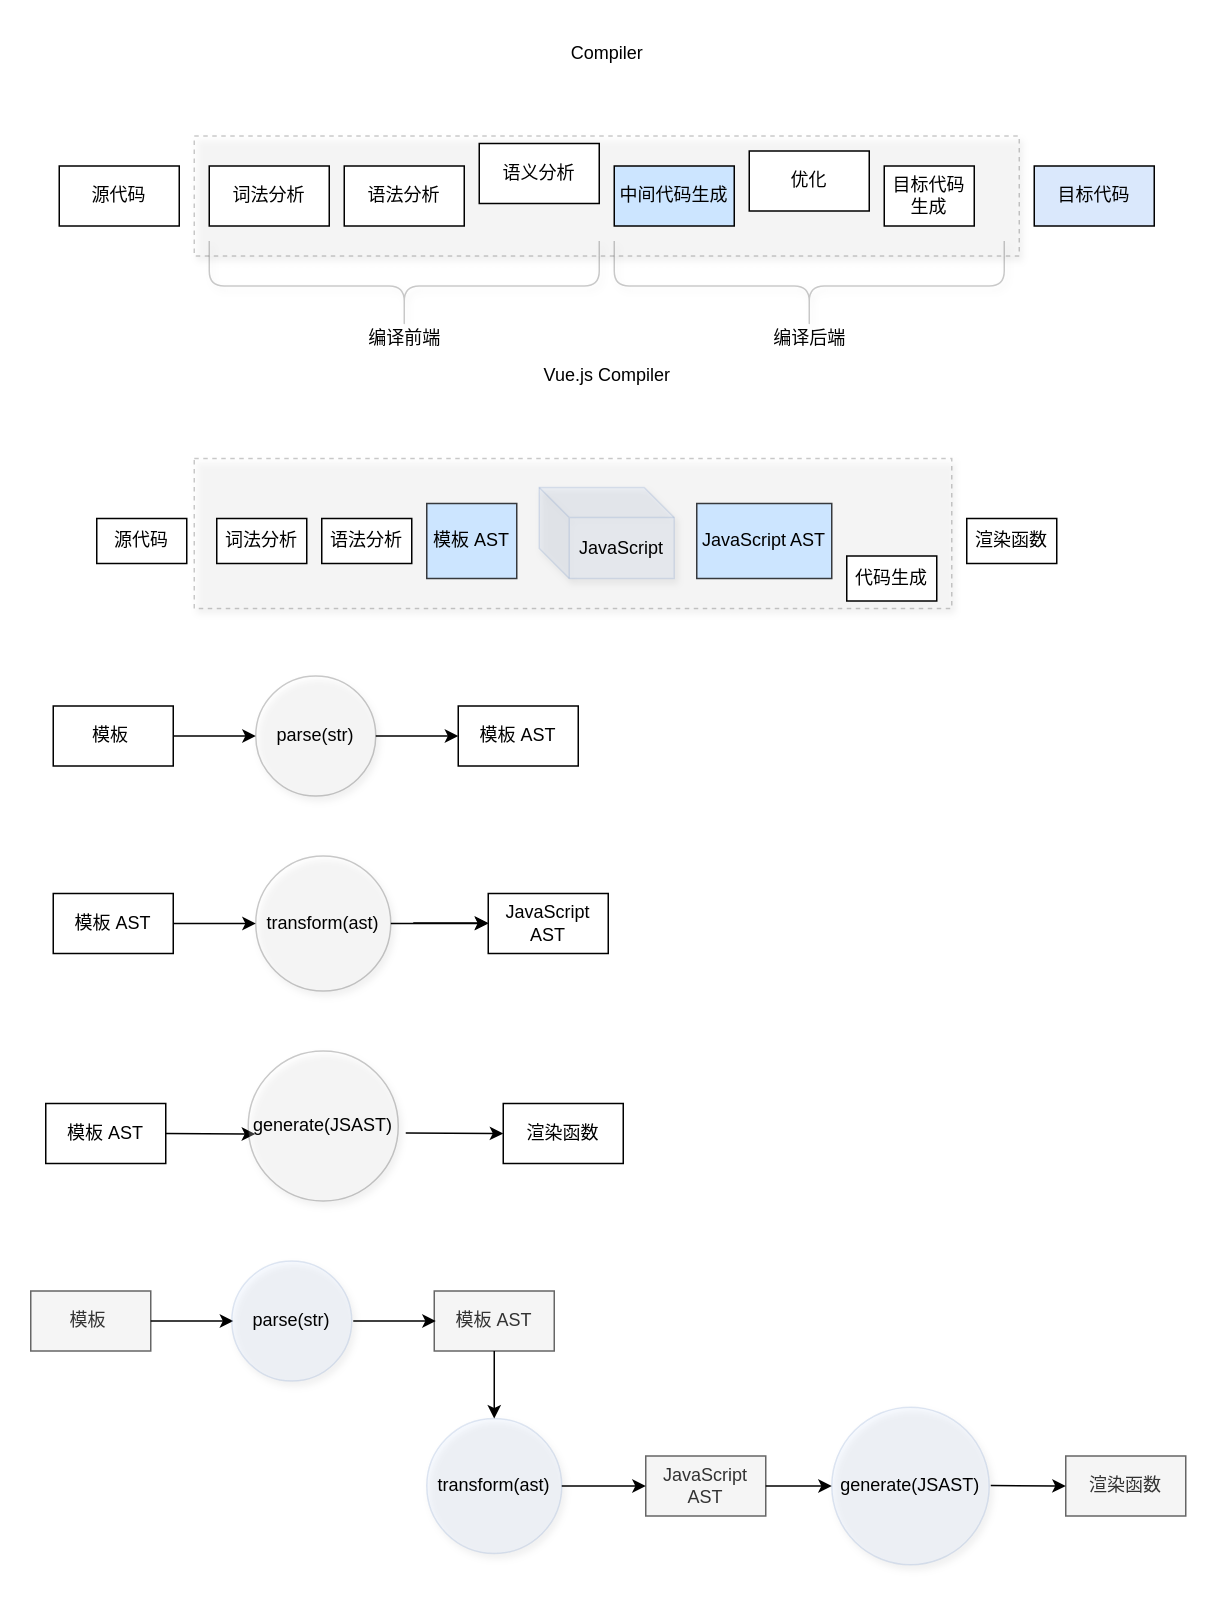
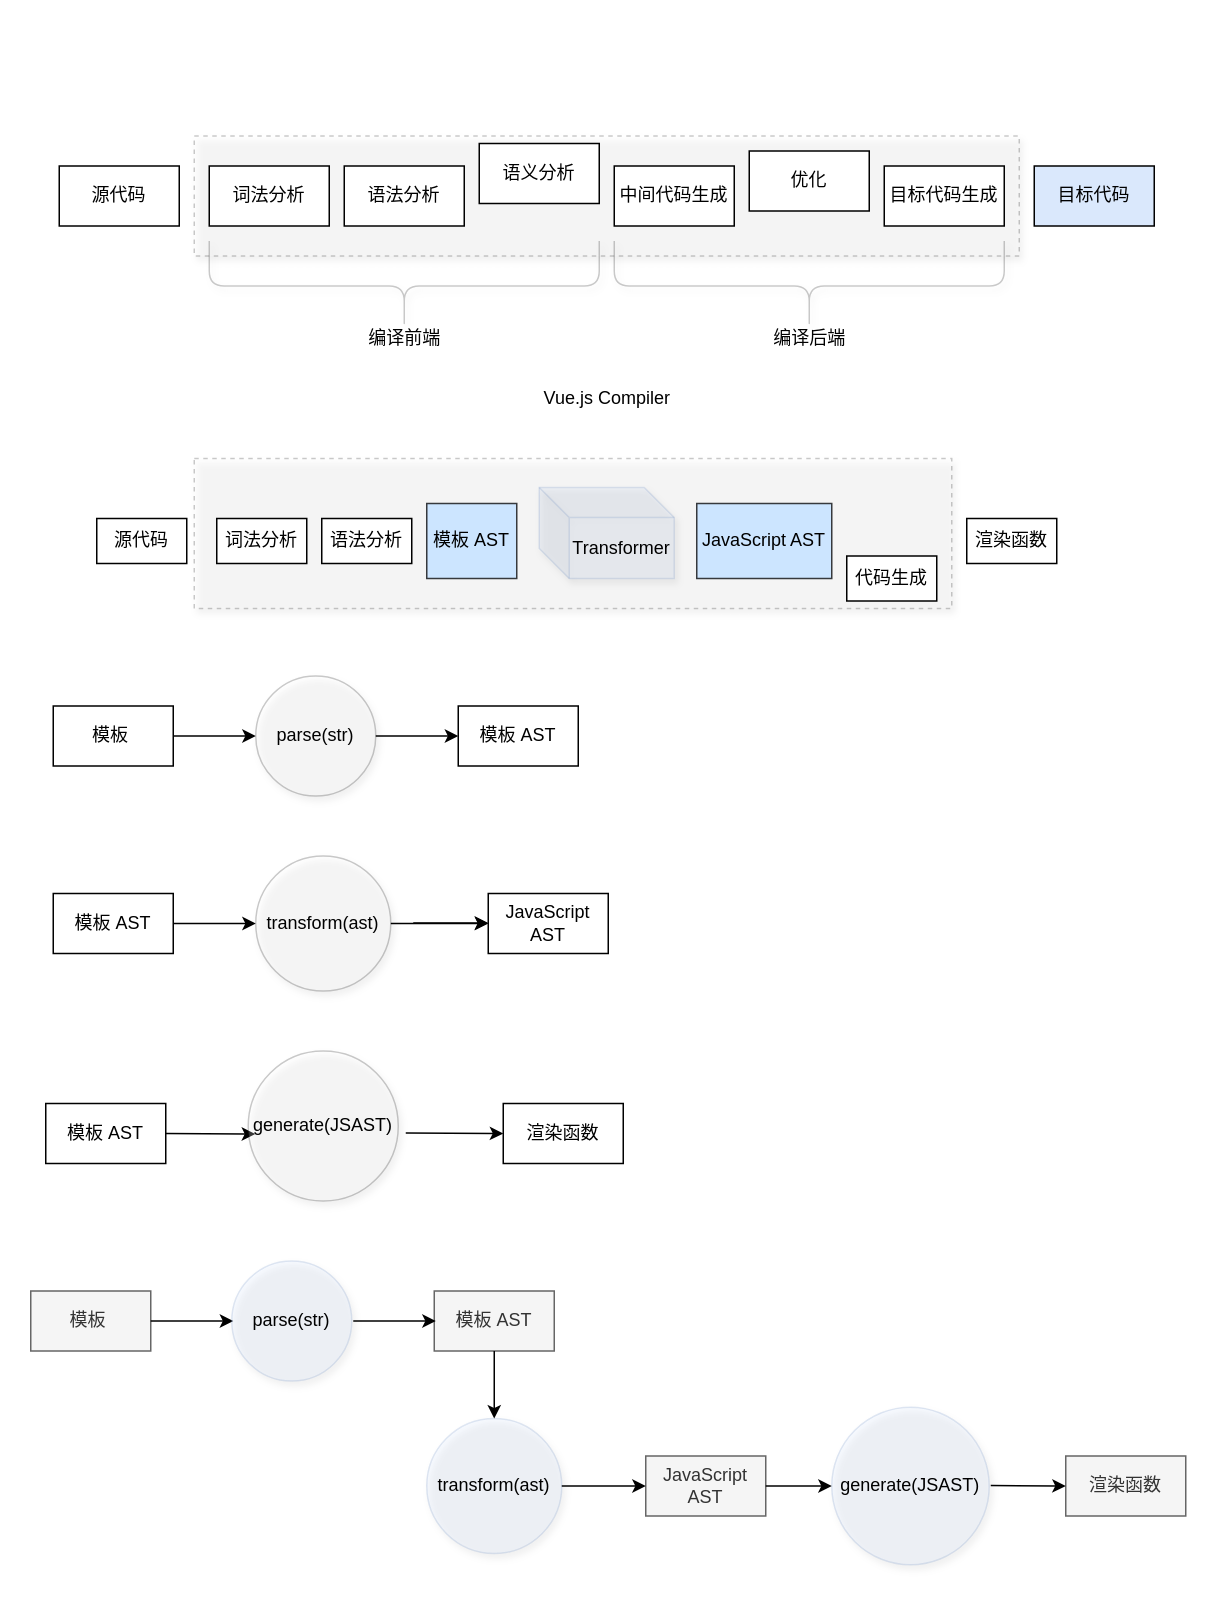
- <mxCell id="4" value="Compiler&lt;br&gt;" style="text;html=1;align=center;verticalAlign=middle;resizable=0;points=[];autosize=1;strokeColor=none;fillColor=none;" parent="1" vertex="1"><mxGeometry x="369" y="20" width="70" height="30" as="geometry" /></mxCell>
- <mxCell id="9" value="中间代码生成" style="whiteSpace=wrap;html=1;fillColor=#cce5ff;" parent="1" vertex="1"><mxGeometry x="409" y="110" width="80" height="40" as="geometry" /></mxCell>
+ <mxCell id="9" value="中间代码生成" style="whiteSpace=wrap;html=1;" parent="1" vertex="1"><mxGeometry x="409" y="110" width="80" height="40" as="geometry" /></mxCell>
- <mxCell id="11" value="目标代码生成" style="whiteSpace=wrap;html=1;" parent="1" vertex="1"><mxGeometry x="589" y="110" width="60" height="40" as="geometry" /></mxCell>
+ <mxCell id="11" value="目标代码生成" style="whiteSpace=wrap;html=1;" parent="1" vertex="1"><mxGeometry x="589" y="110" width="80" height="40" as="geometry" /></mxCell>
- <mxCell id="17" value="Vue.js Compiler" style="text;html=1;align=center;verticalAlign=middle;resizable=0;points=[];autosize=1;strokeColor=none;fillColor=none;" parent="1" vertex="1"><mxGeometry x="349" y="235" width="110" height="30" as="geometry" /></mxCell>
+ <mxCell id="17" value="Vue.js Compiler" style="text;html=1;align=center;verticalAlign=middle;resizable=0;points=[];autosize=1;strokeColor=none;fillColor=none;" parent="1" vertex="1"><mxGeometry x="349" y="250" width="110" height="30" as="geometry" /></mxCell>
- <mxCell id="22" value="JavaScript" style="shape=cube;whiteSpace=wrap;html=1;boundedLbl=1;backgroundOutline=1;darkOpacity=0.05;darkOpacity2=0.1;rounded=0;shadow=1;opacity=21;direction=east;fillColor=#dae8fc;strokeColor=#6c8ebf;" parent="1" vertex="1"><mxGeometry x="359" y="324.37" width="90" height="60.63" as="geometry" /></mxCell>
+ <mxCell id="22" value="Transformer" style="shape=cube;whiteSpace=wrap;html=1;boundedLbl=1;backgroundOutline=1;darkOpacity=0.05;darkOpacity2=0.1;rounded=0;shadow=1;opacity=21;direction=east;fillColor=#dae8fc;strokeColor=#6c8ebf;" parent="1" vertex="1"><mxGeometry x="359" y="324.37" width="90" height="60.63" as="geometry" /></mxCell>
